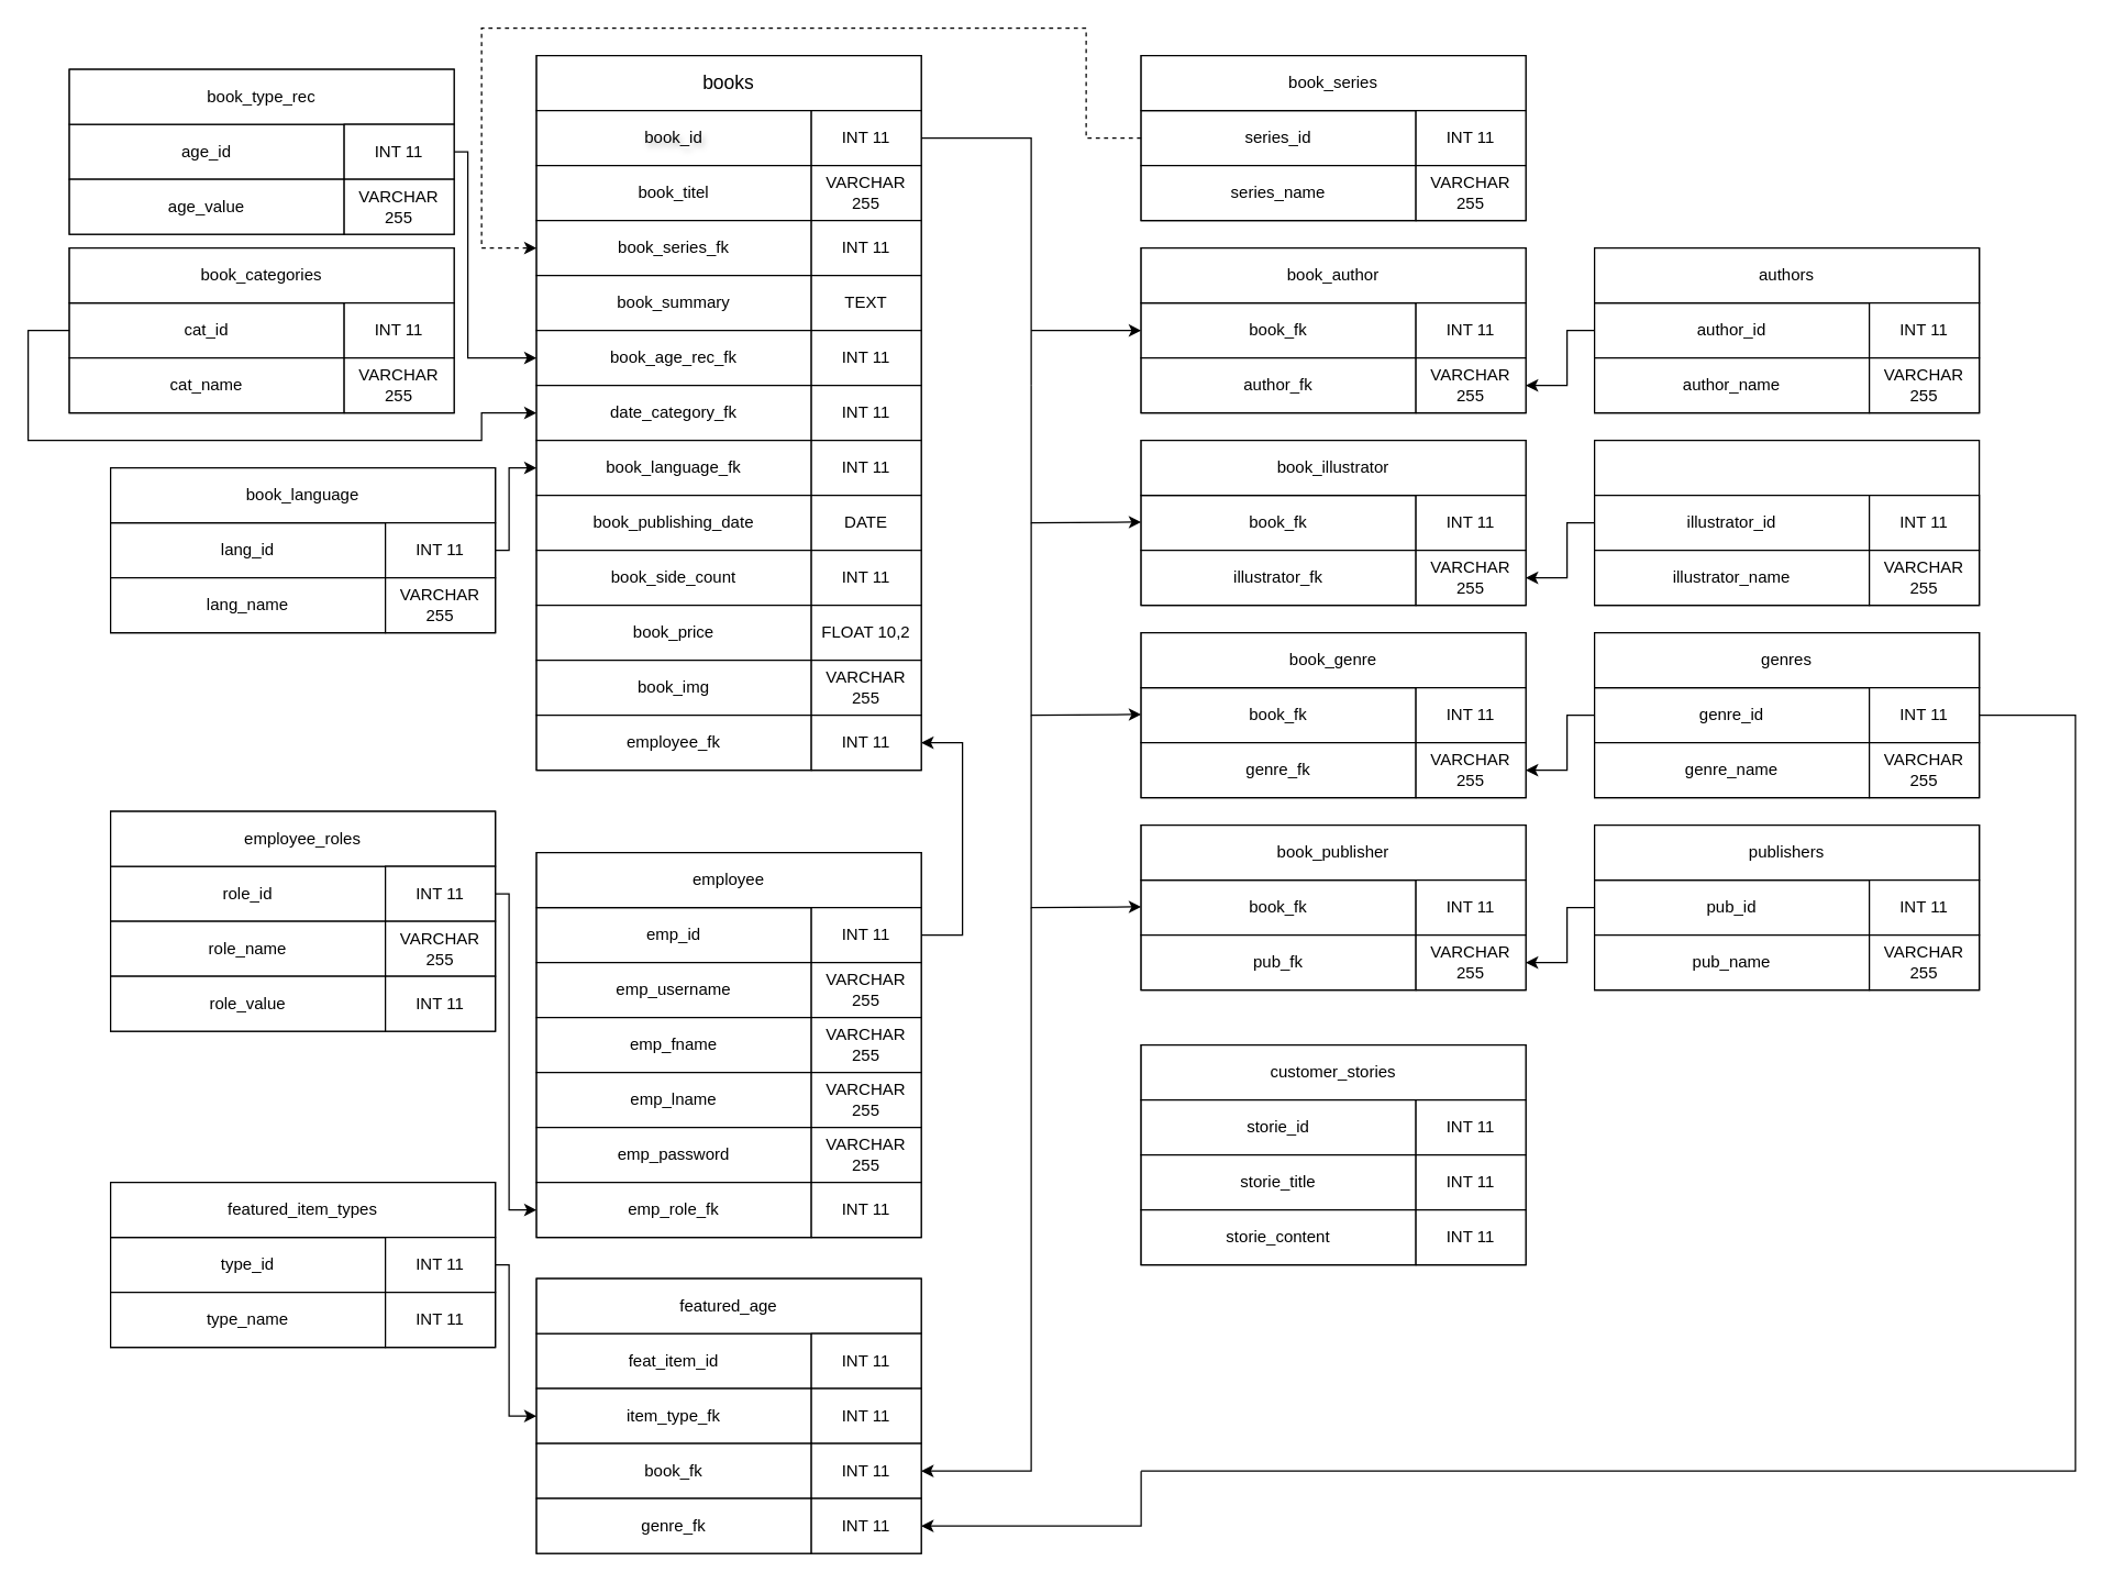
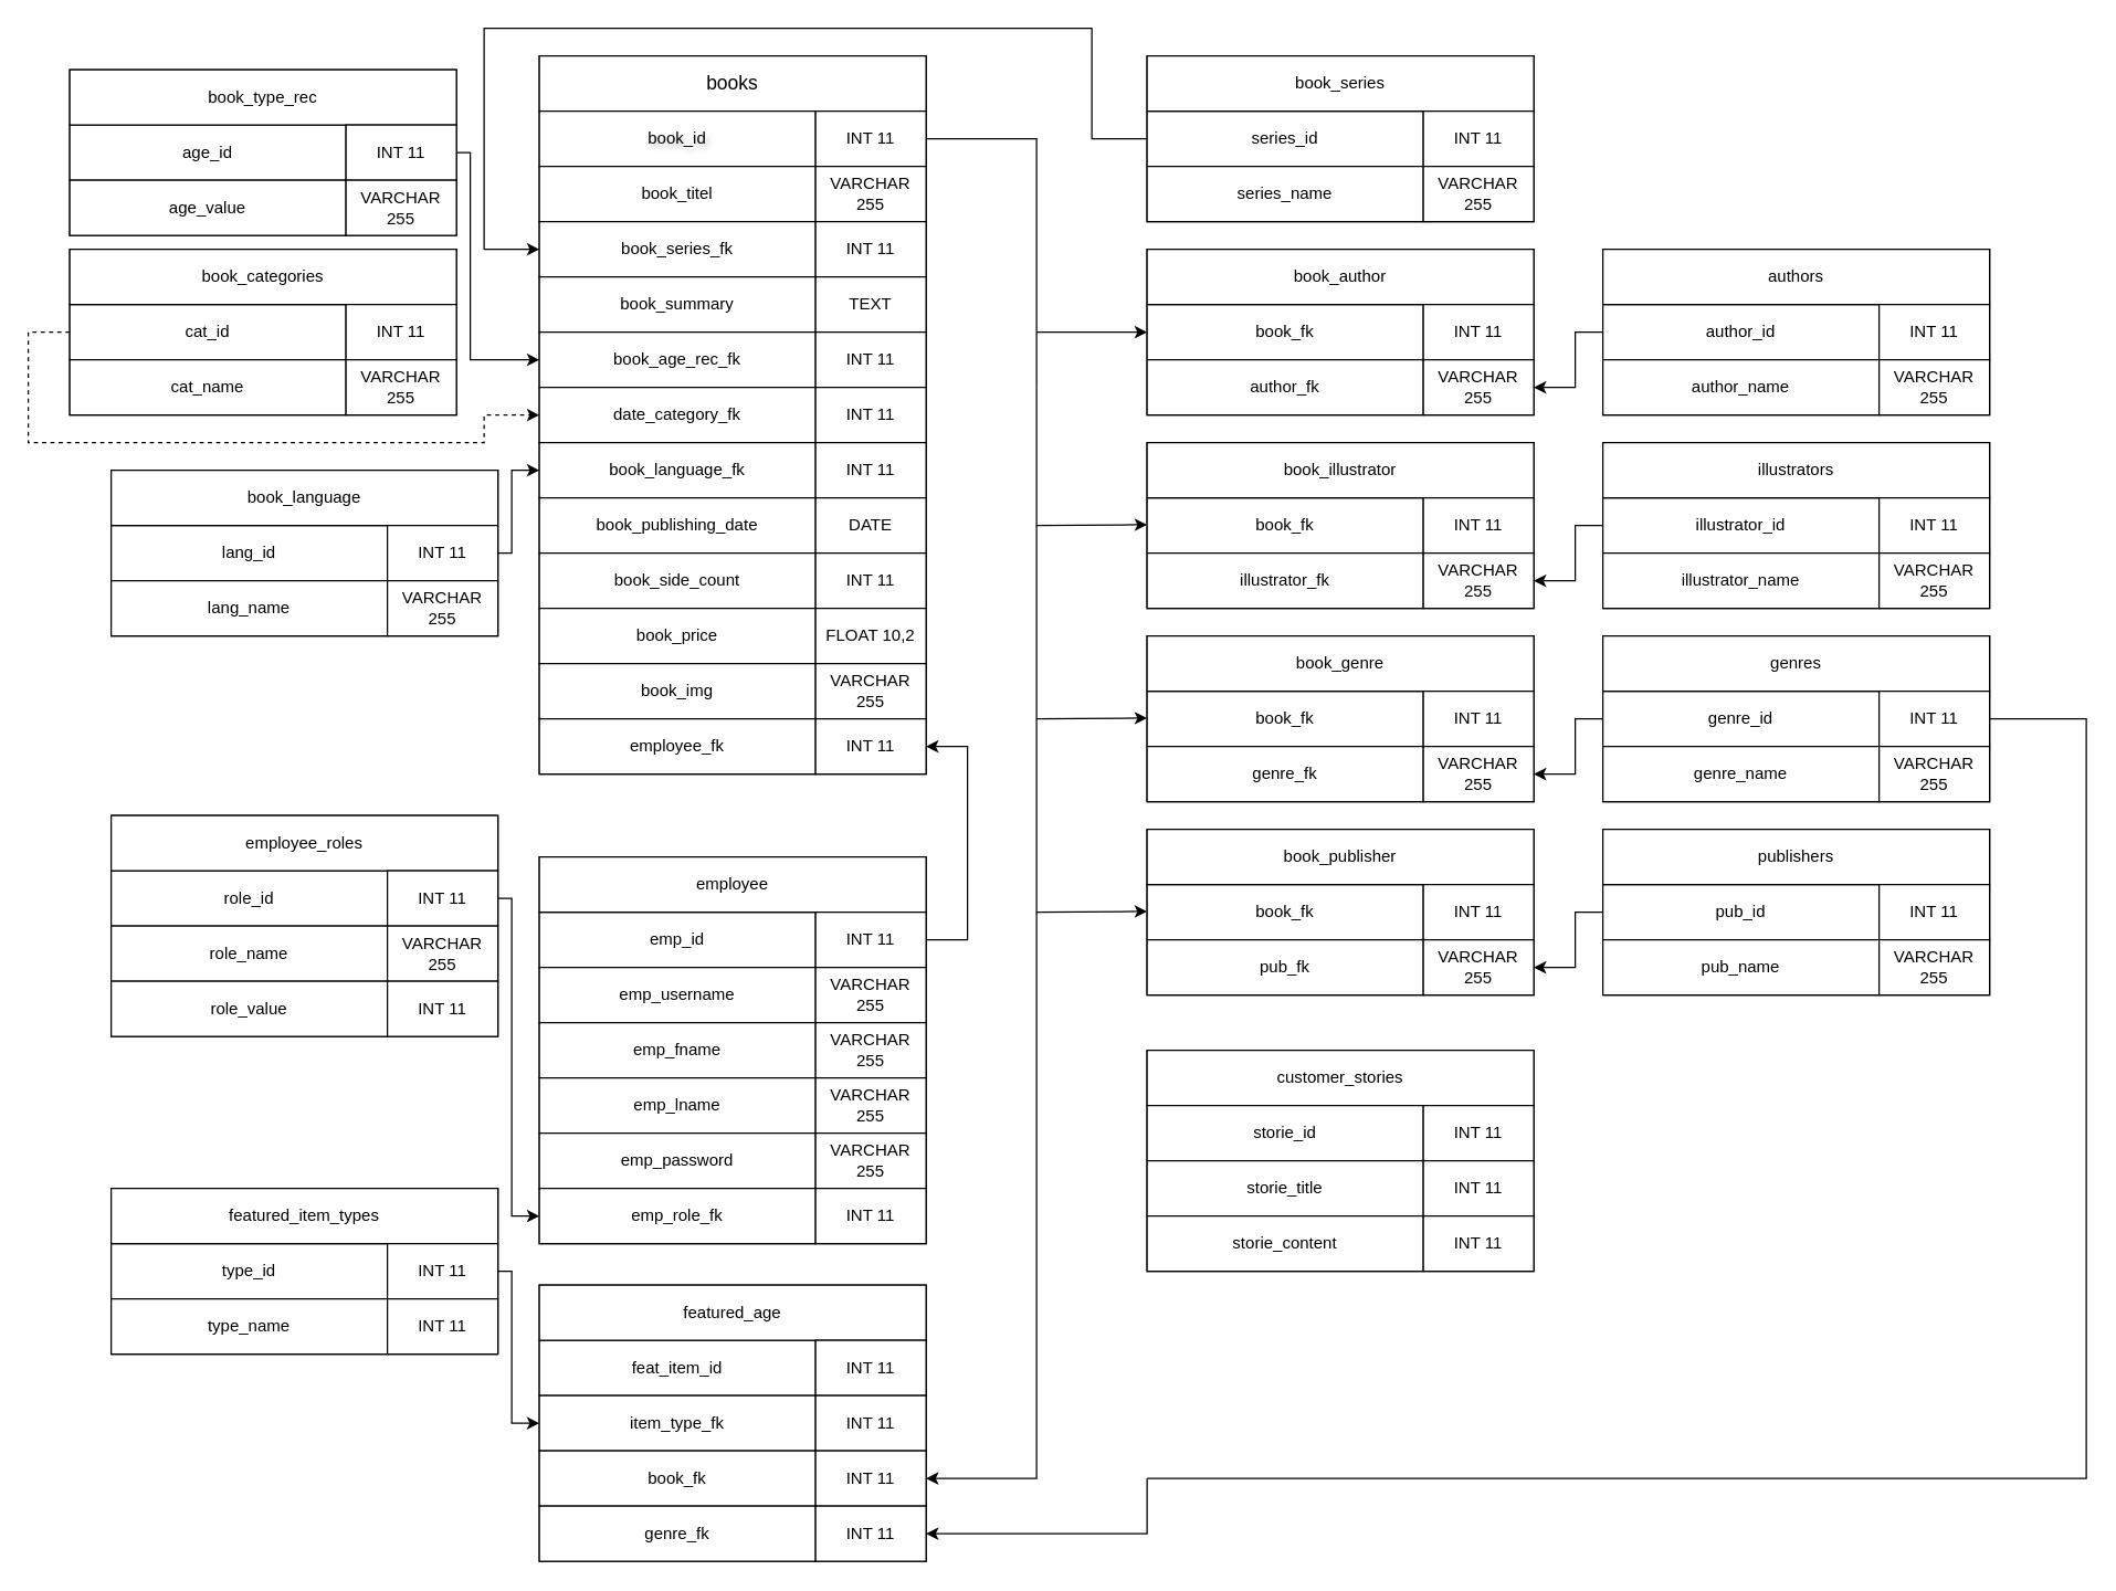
- <mxCell id="38" value="" style="endArrow=classic;html=1;rounded=0;exitX=0;exitY=0.5;exitDx=0;exitDy=0;entryX=0;entryY=0.5;entryDx=0;entryDy=0;dashed=1;" edge="1" parent="1" source="27" target="8"><mxGeometry width="50" height="50" relative="1" as="geometry"><mxPoint x="800" y="200" as="sourcePoint" /><mxPoint x="660" y="0" as="targetPoint" /><Array as="points"><mxPoint x="790" y="100" /><mxPoint x="790" y="20" /><mxPoint x="350" y="20" /><mxPoint x="350" y="180" /></Array></mxGeometry></mxCell>
+ <mxCell id="38" value="" style="endArrow=classic;html=1;rounded=0;exitX=0;exitY=0.5;exitDx=0;exitDy=0;entryX=0;entryY=0.5;entryDx=0;entryDy=0;" edge="1" parent="1" source="27" target="8"><mxGeometry width="50" height="50" relative="1" as="geometry"><mxPoint x="800" y="200" as="sourcePoint" /><mxPoint x="660" y="0" as="targetPoint" /><Array as="points"><mxPoint x="790" y="100" /><mxPoint x="790" y="20" /><mxPoint x="350" y="20" /><mxPoint x="350" y="180" /></Array></mxGeometry></mxCell>
- <mxCell id="161" value="" style="endArrow=classic;html=1;rounded=0;exitX=0;exitY=0.5;exitDx=0;exitDy=0;entryX=0;entryY=0.5;entryDx=0;entryDy=0;" edge="1" parent="1" source="154" target="14"><mxGeometry width="50" height="50" relative="1" as="geometry"><mxPoint x="230" y="200" as="sourcePoint" /><mxPoint x="280" y="150" as="targetPoint" /><Array as="points"><mxPoint x="20" y="240" /><mxPoint x="20" y="320" /><mxPoint x="350" y="320" /><mxPoint x="350" y="300" /></Array></mxGeometry></mxCell>
+ <mxCell id="161" value="" style="endArrow=classic;html=1;rounded=0;exitX=0;exitY=0.5;exitDx=0;exitDy=0;entryX=0;entryY=0.5;entryDx=0;entryDy=0;dashed=1;" edge="1" parent="1" source="154" target="14"><mxGeometry width="50" height="50" relative="1" as="geometry"><mxPoint x="230" y="200" as="sourcePoint" /><mxPoint x="280" y="150" as="targetPoint" /><Array as="points"><mxPoint x="20" y="240" /><mxPoint x="20" y="320" /><mxPoint x="350" y="320" /><mxPoint x="350" y="300" /></Array></mxGeometry></mxCell>
+ <mxCell id="54" value="illustrators" style="rounded=0;whiteSpace=wrap;html=1;" vertex="1" parent="1"><mxGeometry x="1160" y="320" width="280" height="40" as="geometry" /></mxCell>
